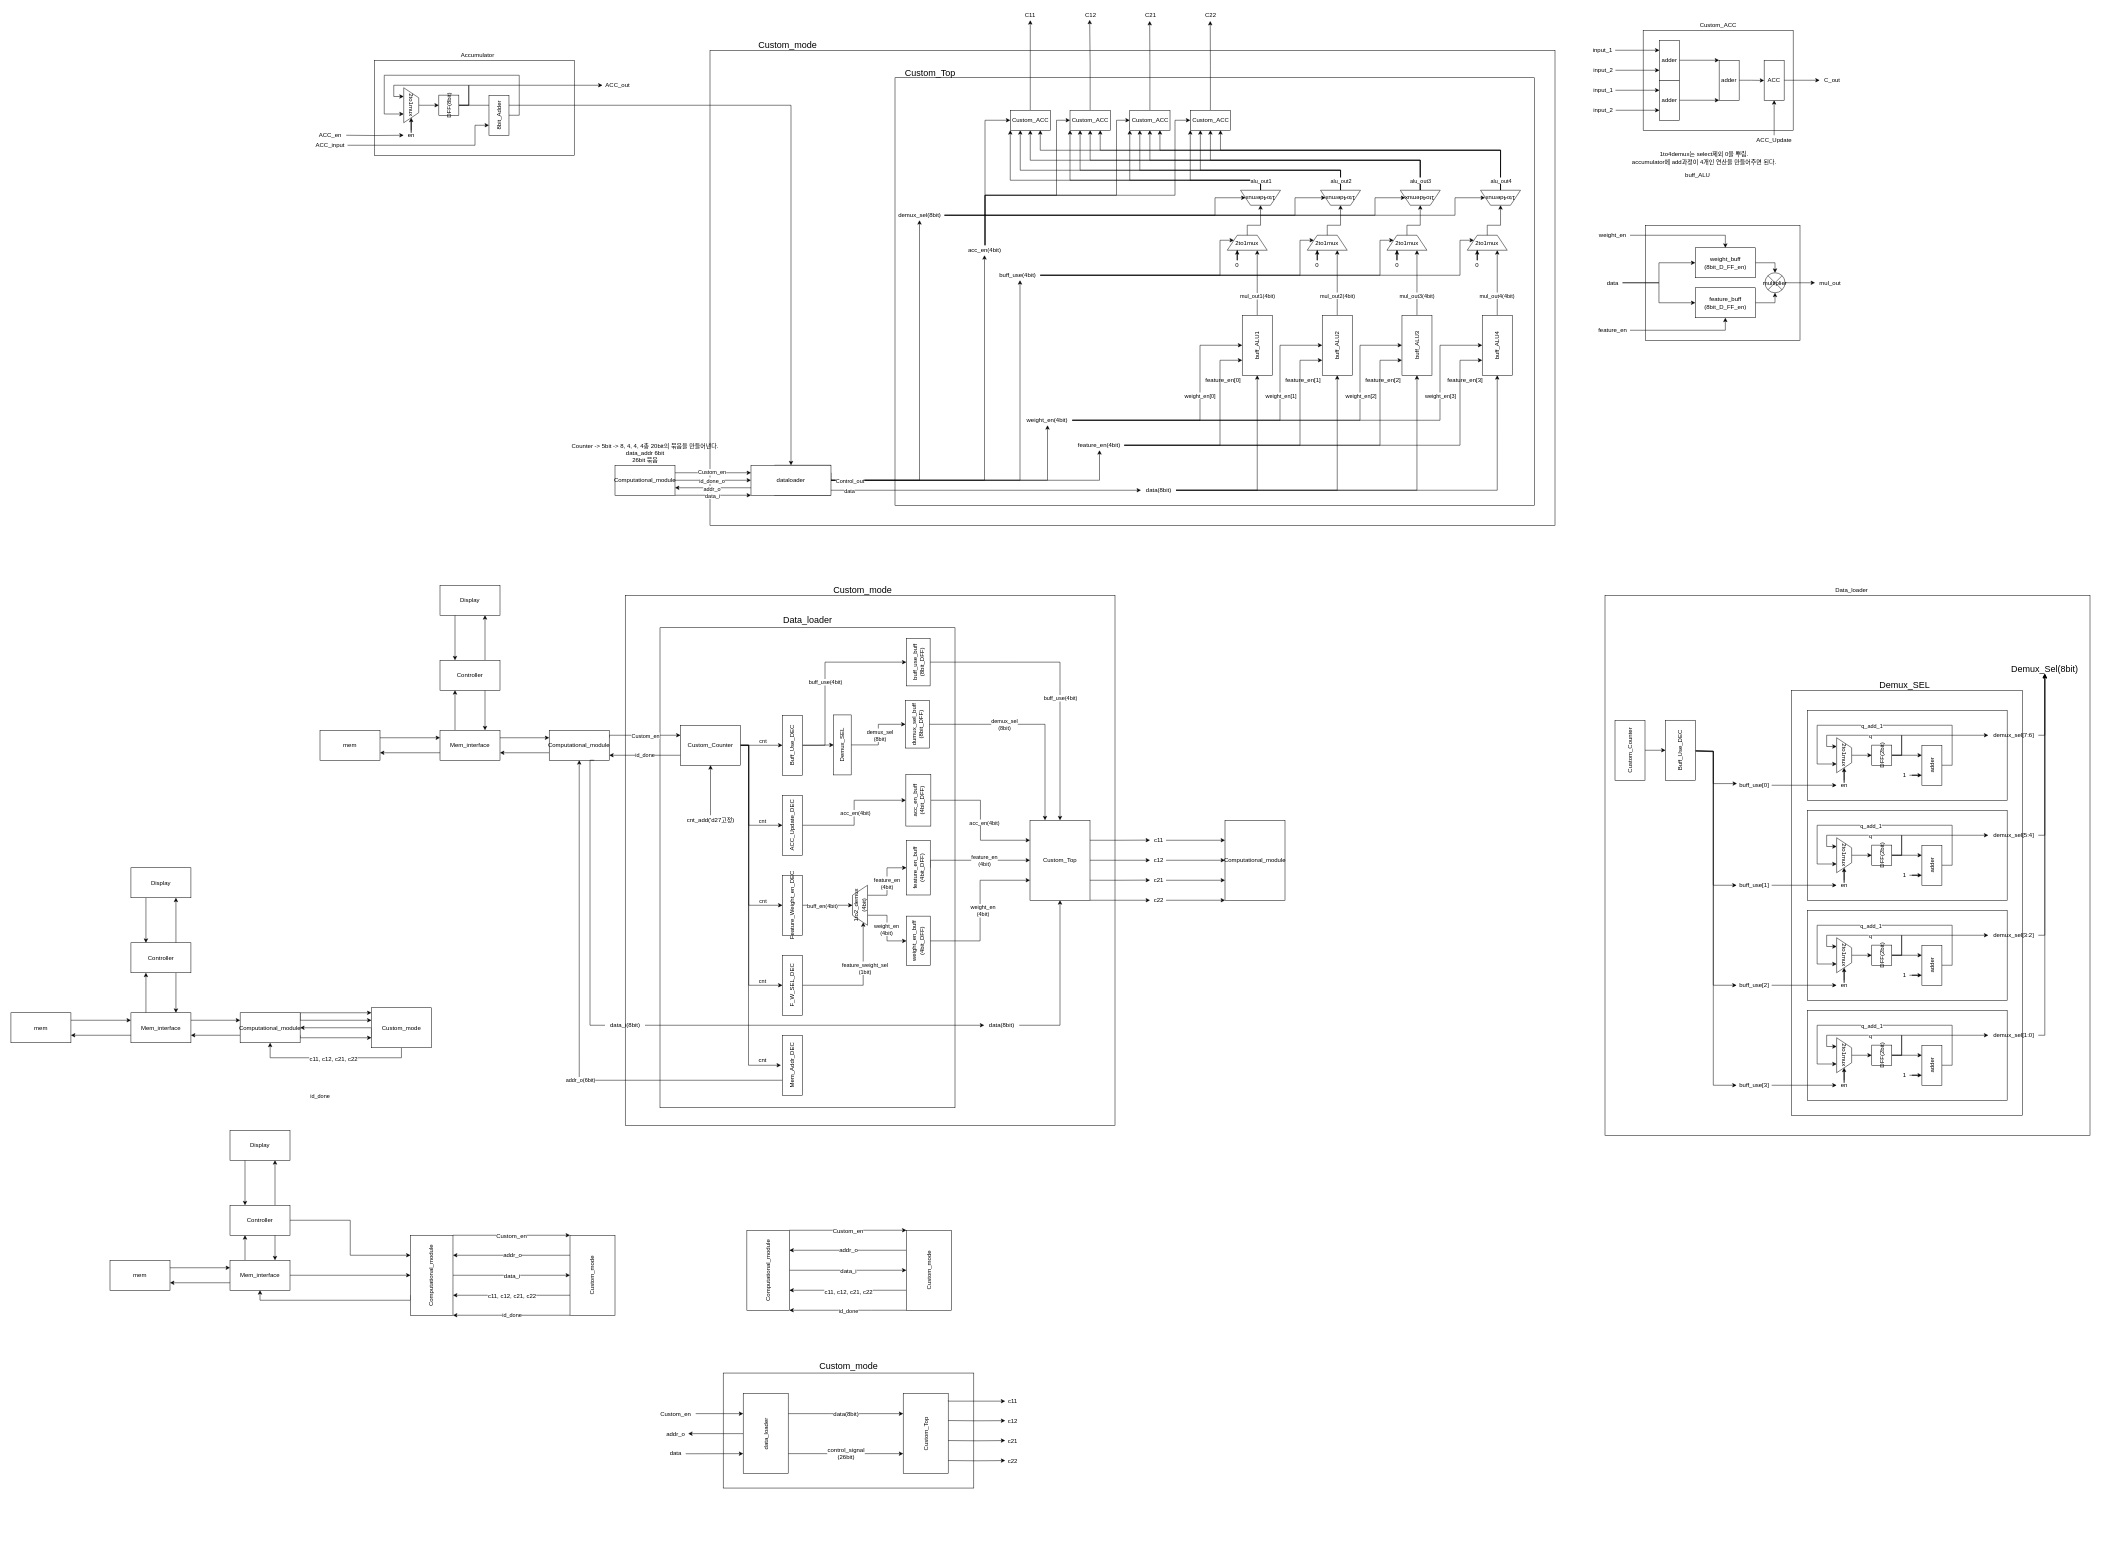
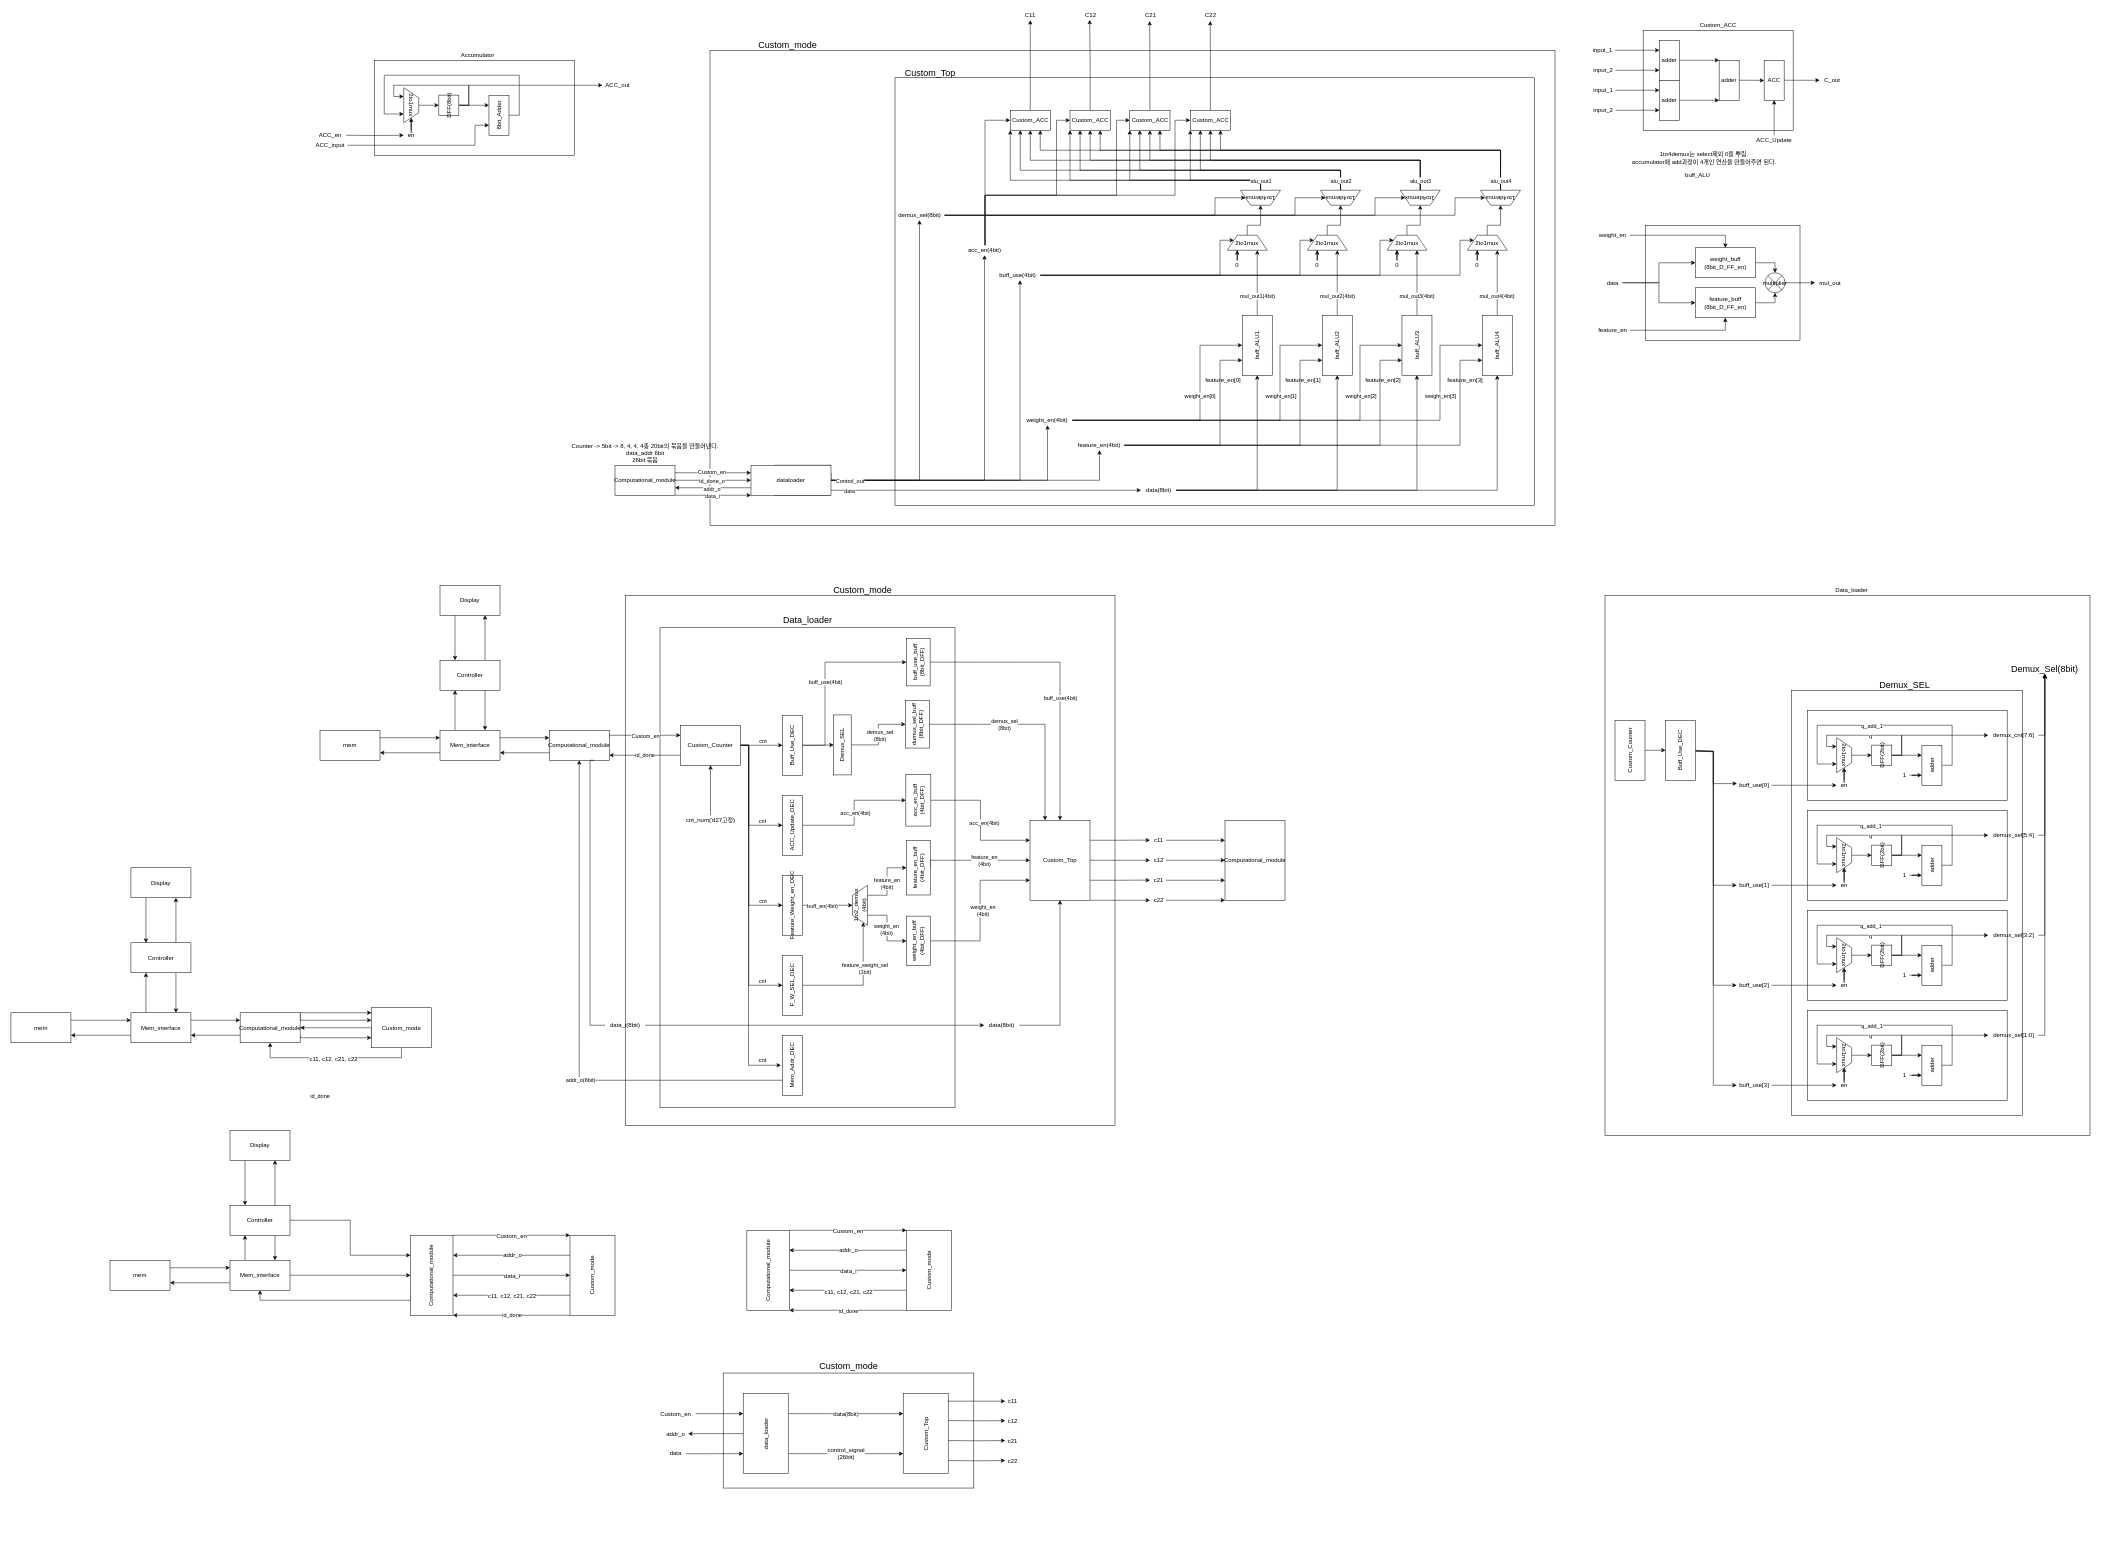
- <mxCell id="226" style="edgeStyle=orthogonalEdgeStyle;rounded=0;orthogonalLoop=1;jettySize=auto;html=1;" parent="1" source="228" target="83" edge="1"><mxGeometry relative="1" as="geometry" /></mxCell>
+ <mxCell id="226" style="edgeStyle=orthogonalEdgeStyle;rounded=0;orthogonalLoop=1;jettySize=auto;html=1;entryX=0.75;entryY=0;entryDx=0;entryDy=0;" parent="1" source="228" target="230" edge="1"><mxGeometry relative="1" as="geometry" /></mxCell>
- <mxCell id="159" value="demux_sel[7:6]" style="text;html=1;align=center;verticalAlign=middle;resizable=0;points=[];autosize=1;strokeColor=none;fillColor=none;" parent="1" vertex="1"><mxGeometry x="3975.57" y="1460" width="100" height="20" as="geometry" /></mxCell>
+ <mxCell id="159" value="demux_cnt[7:6]" style="text;html=1;align=center;verticalAlign=middle;resizable=0;points=[];autosize=1;strokeColor=none;fillColor=none;" parent="1" vertex="1"><mxGeometry x="3975.57" y="1460" width="100" height="20" as="geometry" /></mxCell>
- <mxCell id="264" value="cnt_add('d27고정)" style="text;html=1;align=center;verticalAlign=middle;resizable=0;points=[];autosize=1;strokeColor=none;fillColor=none;" parent="1" vertex="1"><mxGeometry x="1360.03" y="1630" width="120" height="20" as="geometry" /></mxCell>
+ <mxCell id="264" value="cnt_num('d27고정)" style="text;html=1;align=center;verticalAlign=middle;resizable=0;points=[];autosize=1;strokeColor=none;fillColor=none;" parent="1" vertex="1"><mxGeometry x="1360.03" y="1630" width="120" height="20" as="geometry" /></mxCell>
